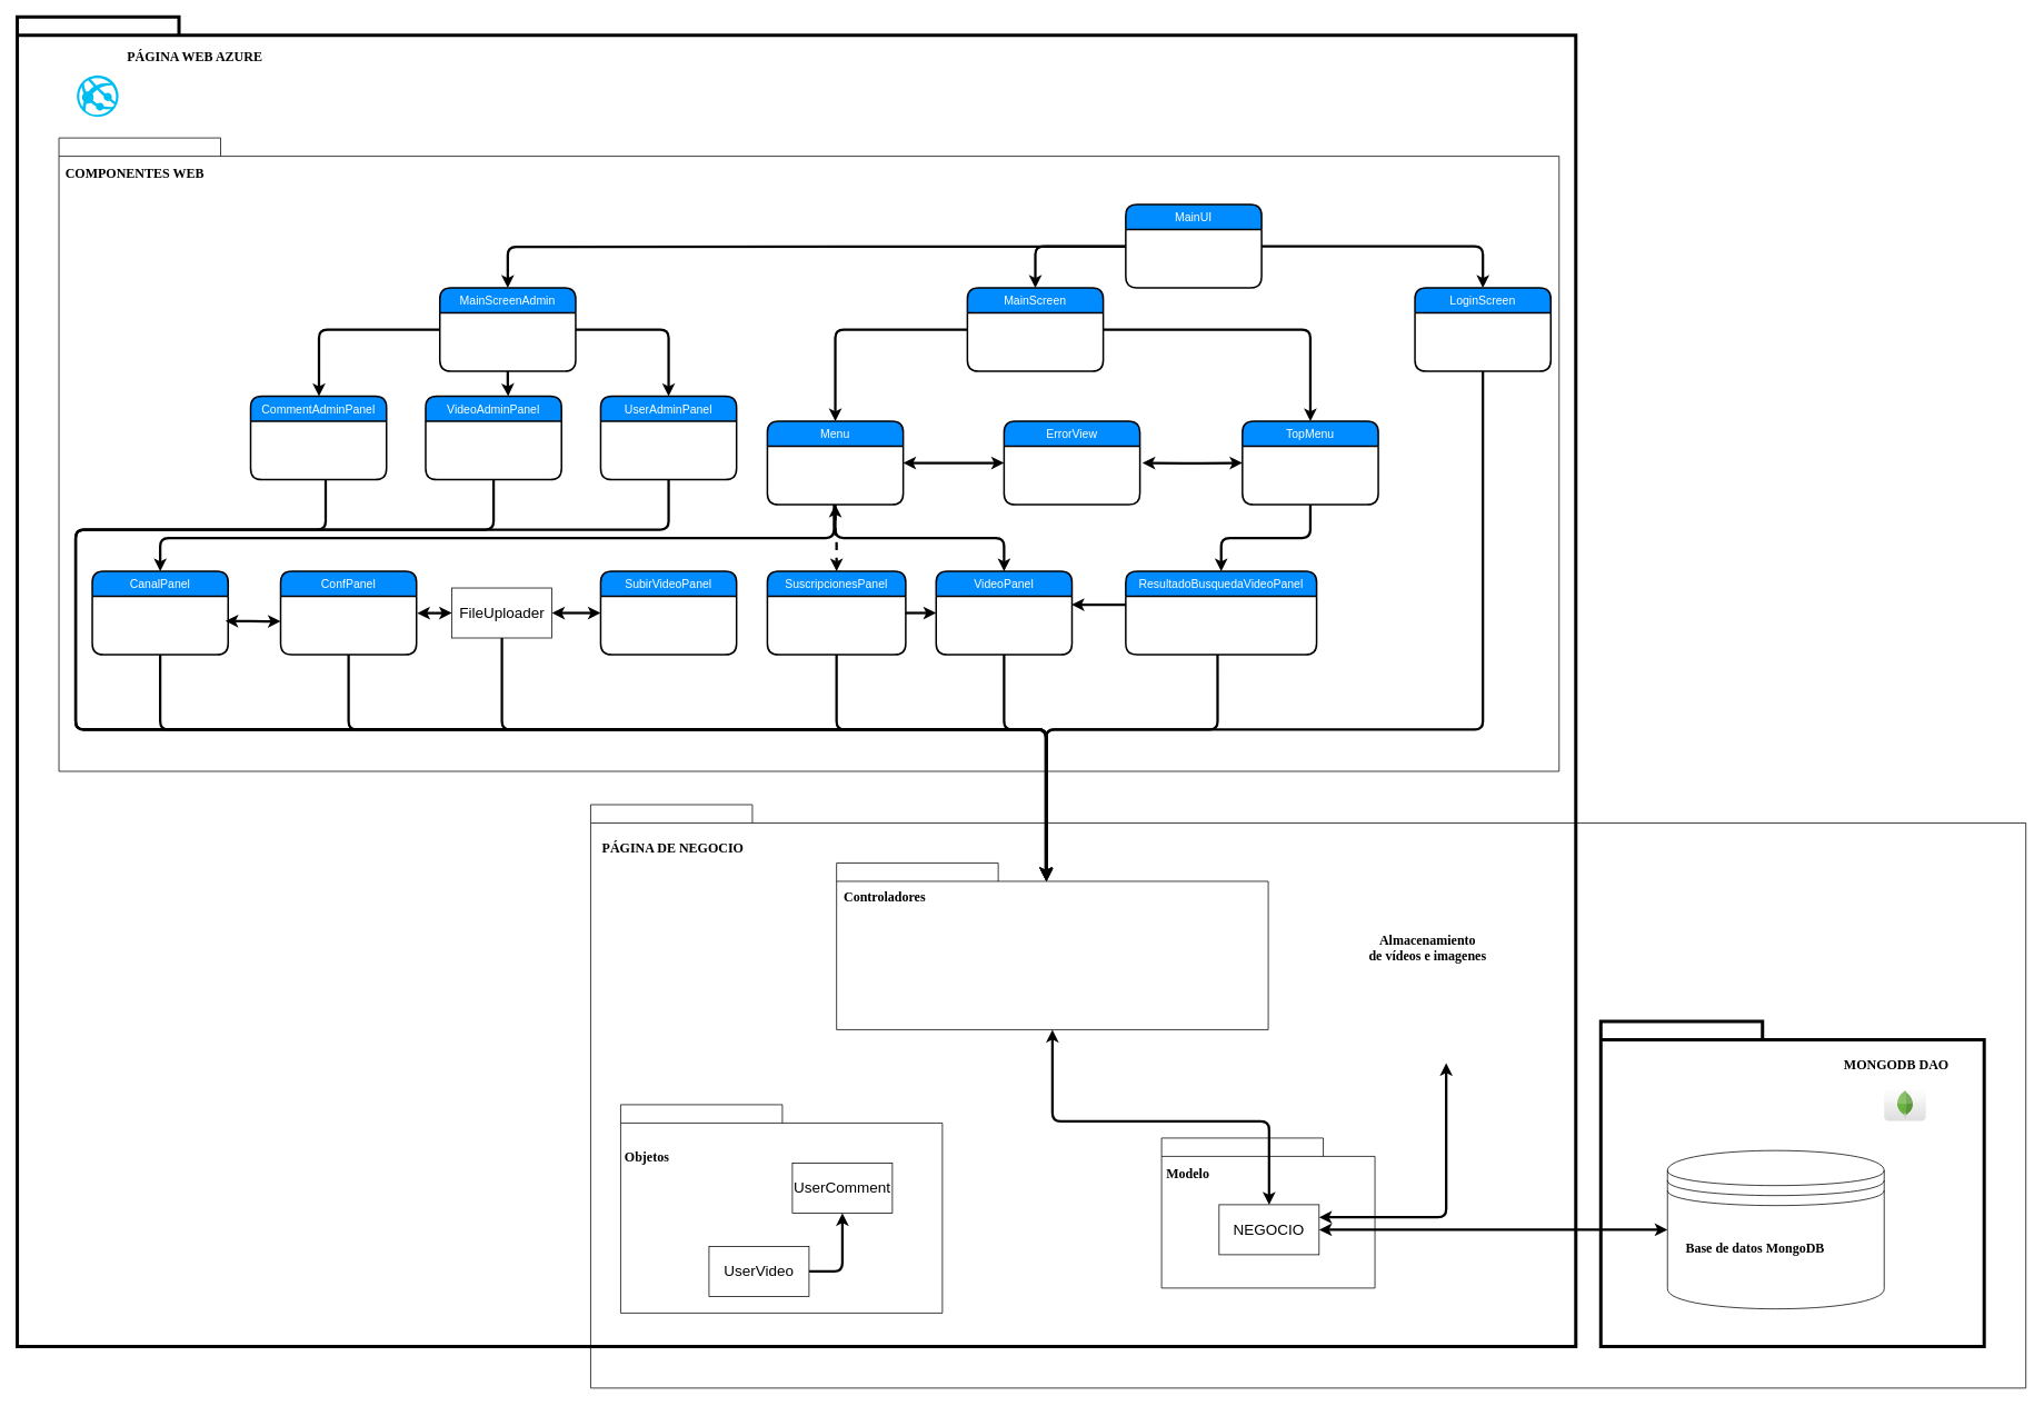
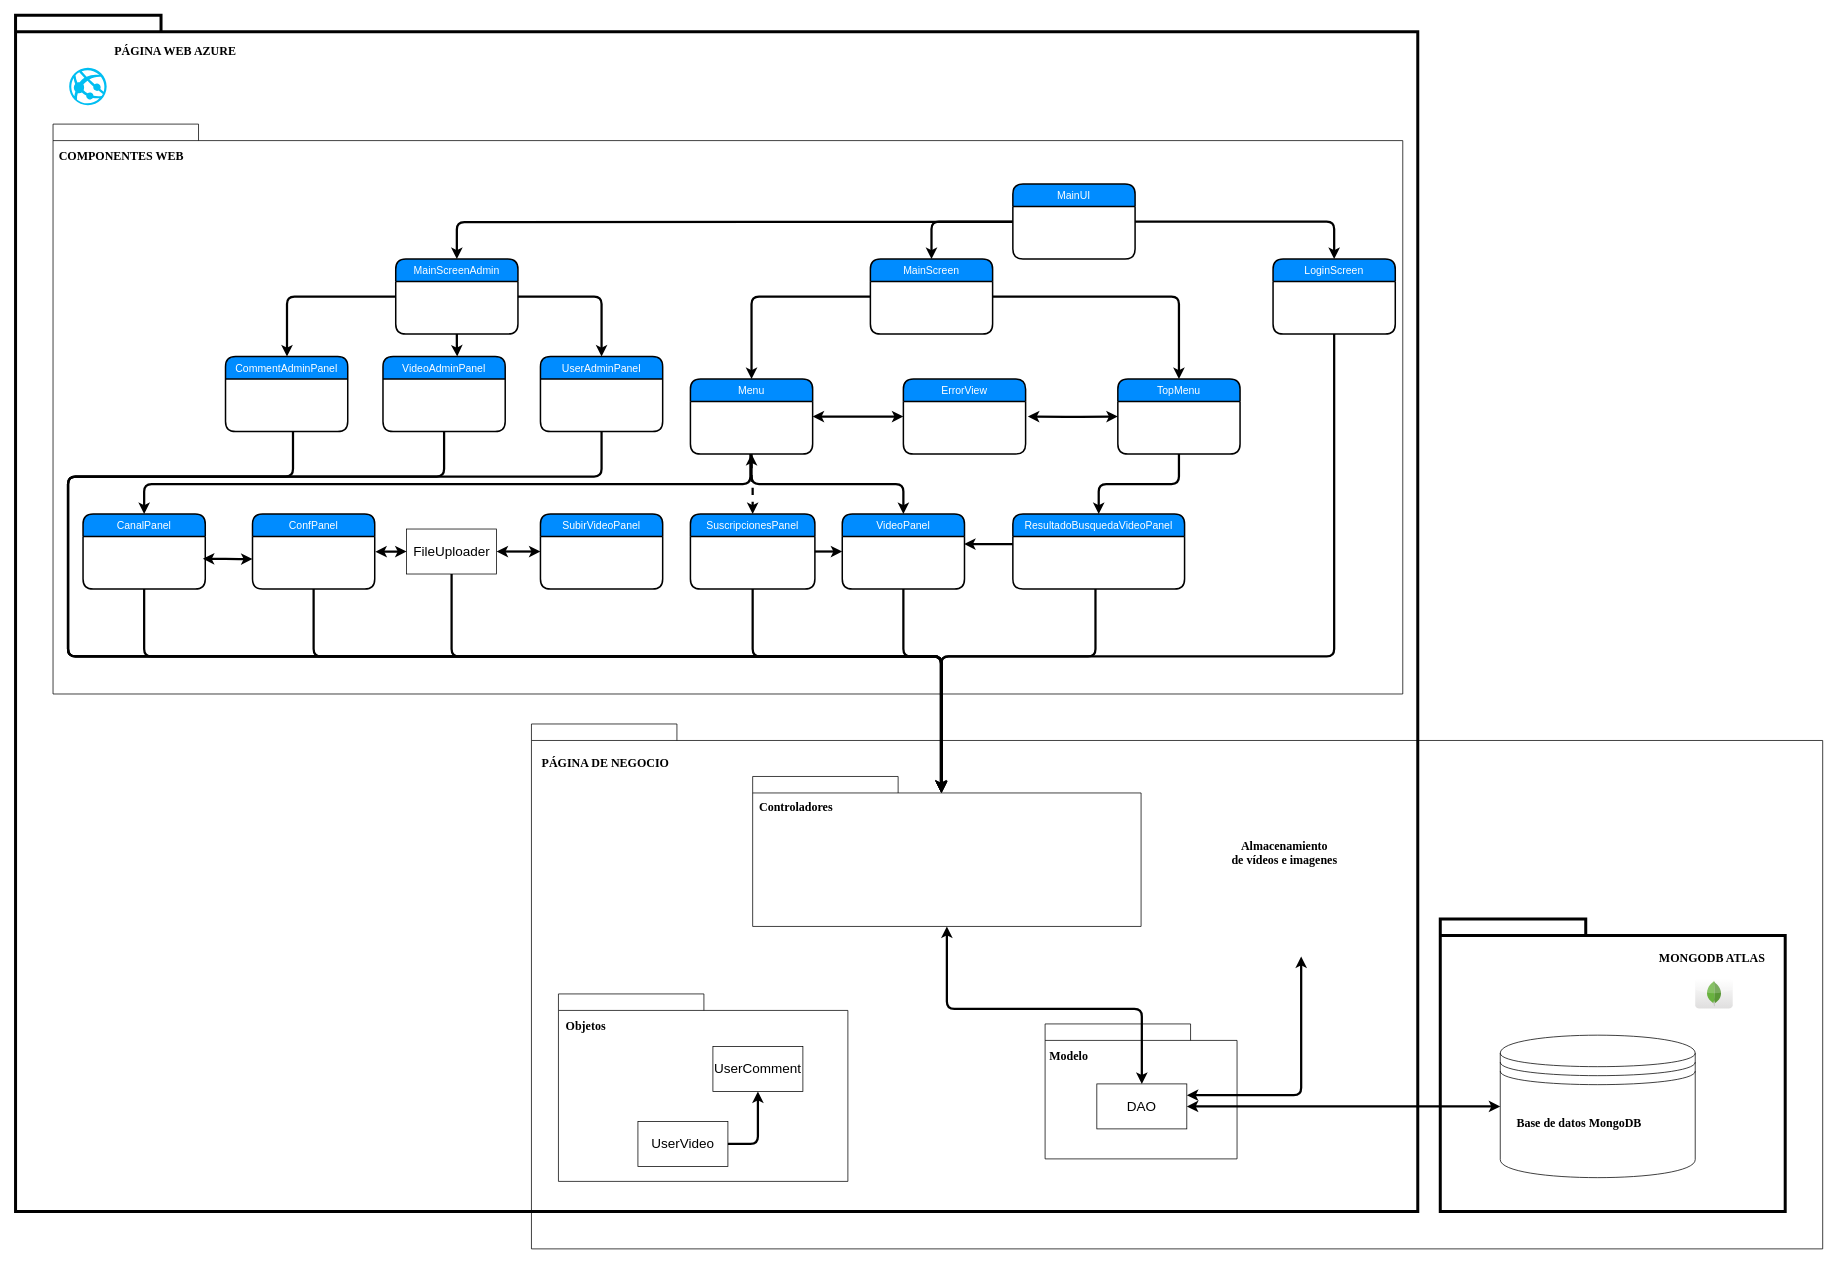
- <mxCell id="43" value="&lt;span style=&quot;font-size: 16px&quot;&gt;&lt;b&gt;MONGODB DAO&lt;/b&gt;&lt;/span&gt;" style="text;html=1;align=left;verticalAlign=top;spacingTop=-4;fontSize=10;fontFamily=Verdana;fontColor=#000000;" parent="1" vertex="1"><mxGeometry x="2210" y="1265" width="130" height="20" as="geometry" /></mxCell>
+ <mxCell id="43" value="&lt;span style=&quot;font-size: 16px&quot;&gt;&lt;b&gt;MONGODB ATLAS&lt;/b&gt;&lt;/span&gt;" style="text;html=1;align=left;verticalAlign=top;spacingTop=-4;fontSize=10;fontFamily=Verdana;fontColor=#000000;" parent="1" vertex="1"><mxGeometry x="2210" y="1265" width="130" height="20" as="geometry" /></mxCell>
- <mxCell id="35" value="&lt;b style=&quot;font-size: 16px&quot;&gt;Objetos&lt;/b&gt;" style="text;html=1;align=left;verticalAlign=top;spacingTop=-4;fontSize=10;fontFamily=Verdana;fontColor=#000000;" parent="1" vertex="1"><mxGeometry x="746.5" y="1375" width="130" height="20" as="geometry" /></mxCell>
+ <mxCell id="35" value="&lt;b style=&quot;font-size: 16px&quot;&gt;Objetos&lt;/b&gt;" style="text;html=1;align=left;verticalAlign=top;spacingTop=-4;fontSize=10;fontFamily=Verdana;fontColor=#000000;" parent="1" vertex="1"><mxGeometry x="751.5" y="1355" width="130" height="20" as="geometry" /></mxCell>
- <mxCell id="41" value="&lt;font style=&quot;font-size: 18px&quot;&gt;NEGOCIO&lt;/font&gt;" style="rounded=0;whiteSpace=wrap;html=1;" parent="1" vertex="1"><mxGeometry x="1462" y="1445" width="120" height="60" as="geometry" /></mxCell>
+ <mxCell id="41" value="&lt;font style=&quot;font-size: 18px&quot;&gt;DAO&lt;/font&gt;" style="rounded=0;whiteSpace=wrap;html=1;" parent="1" vertex="1"><mxGeometry x="1462" y="1445" width="120" height="60" as="geometry" /></mxCell>
